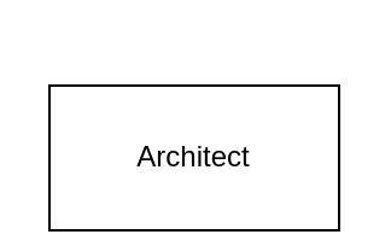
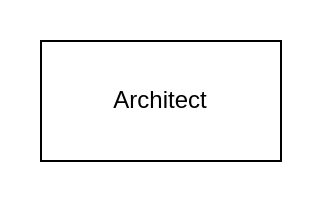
- <mxCell id="2" value="Architect" style="rounded=0;whiteSpace=wrap;html=1;" vertex="1" parent="1"><mxGeometry x="20" y="35" width="120" height="60" as="geometry" /></mxCell>
+ <mxCell id="2" value="Architect" style="rounded=0;whiteSpace=wrap;html=1;" vertex="1" parent="1"><mxGeometry x="20" y="20" width="120" height="60" as="geometry" /></mxCell>
